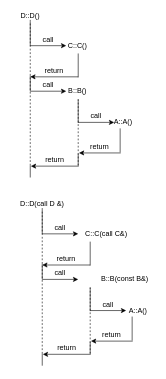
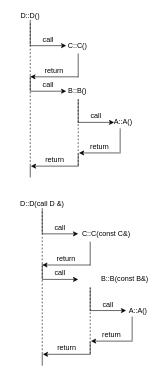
- <mxCell id="38" value="C::C(call C&amp;amp;)" style="text;html=1;strokeColor=none;fillColor=none;align=center;verticalAlign=middle;whiteSpace=wrap;rounded=0;" vertex="1" parent="36"><mxGeometry x="109" y="45" width="96" height="20" as="geometry" /></mxCell>
+ <mxCell id="38" value="C::C(const C&amp;amp;)" style="text;html=1;strokeColor=none;fillColor=none;align=center;verticalAlign=middle;whiteSpace=wrap;rounded=0;" vertex="1" parent="36"><mxGeometry x="109" y="45" width="96" height="20" as="geometry" /></mxCell>
